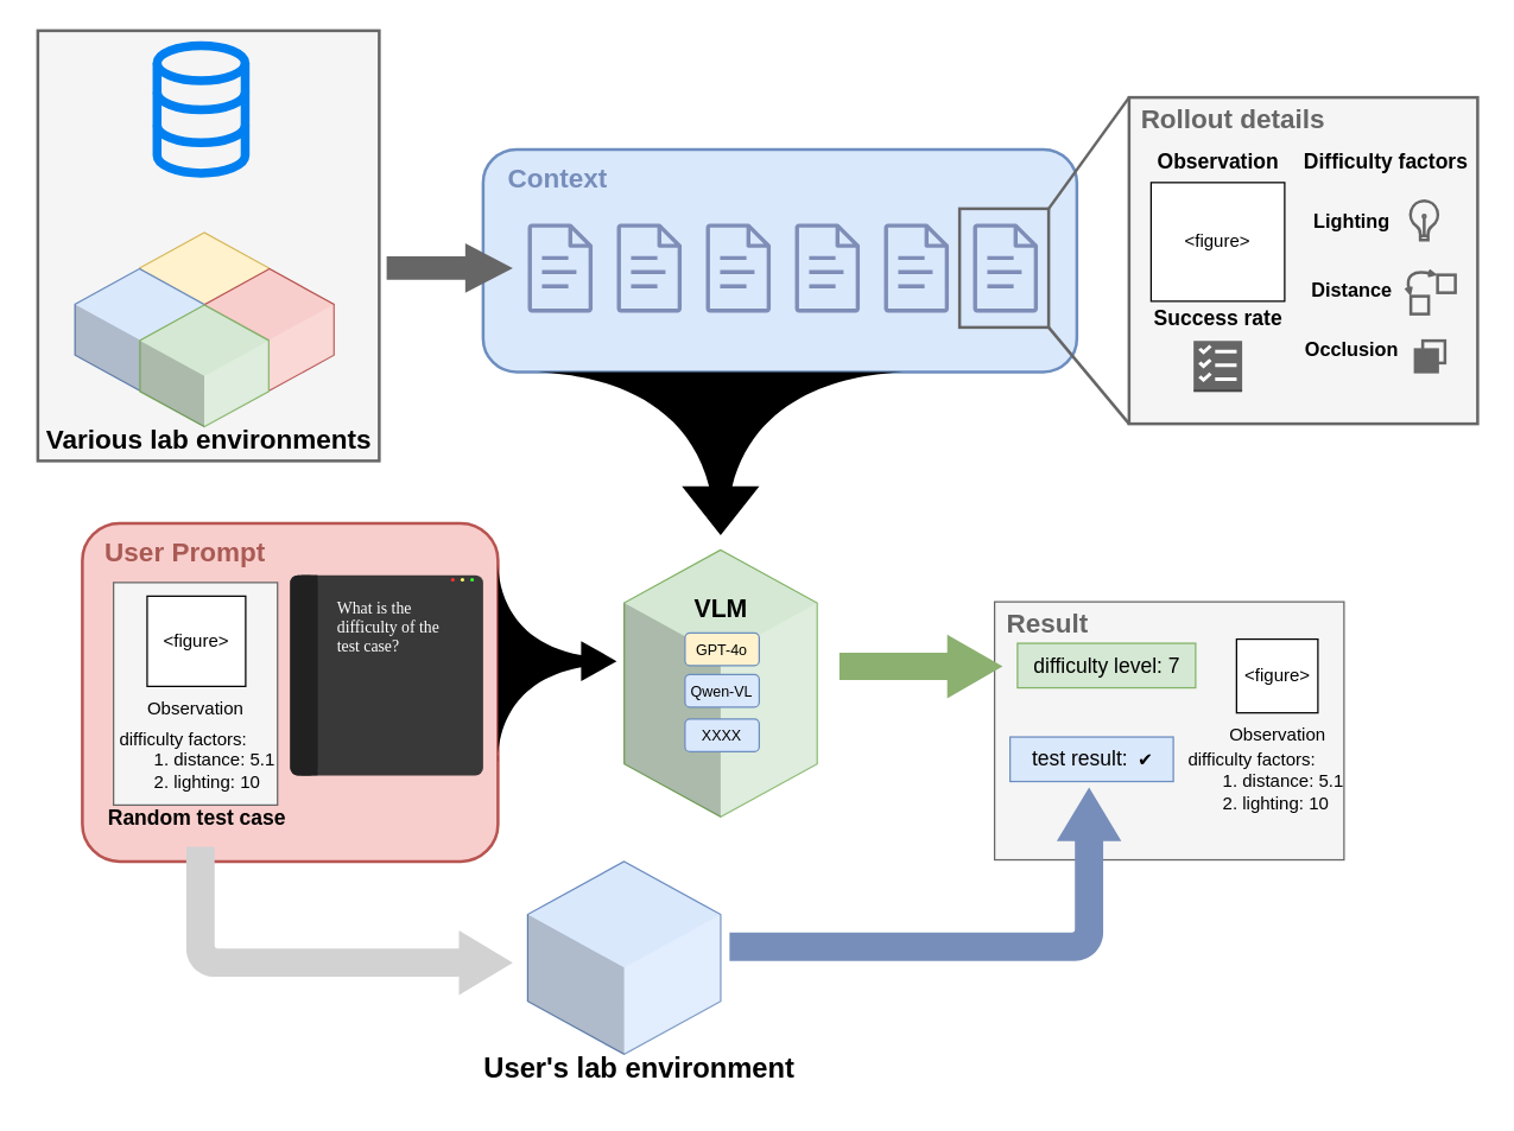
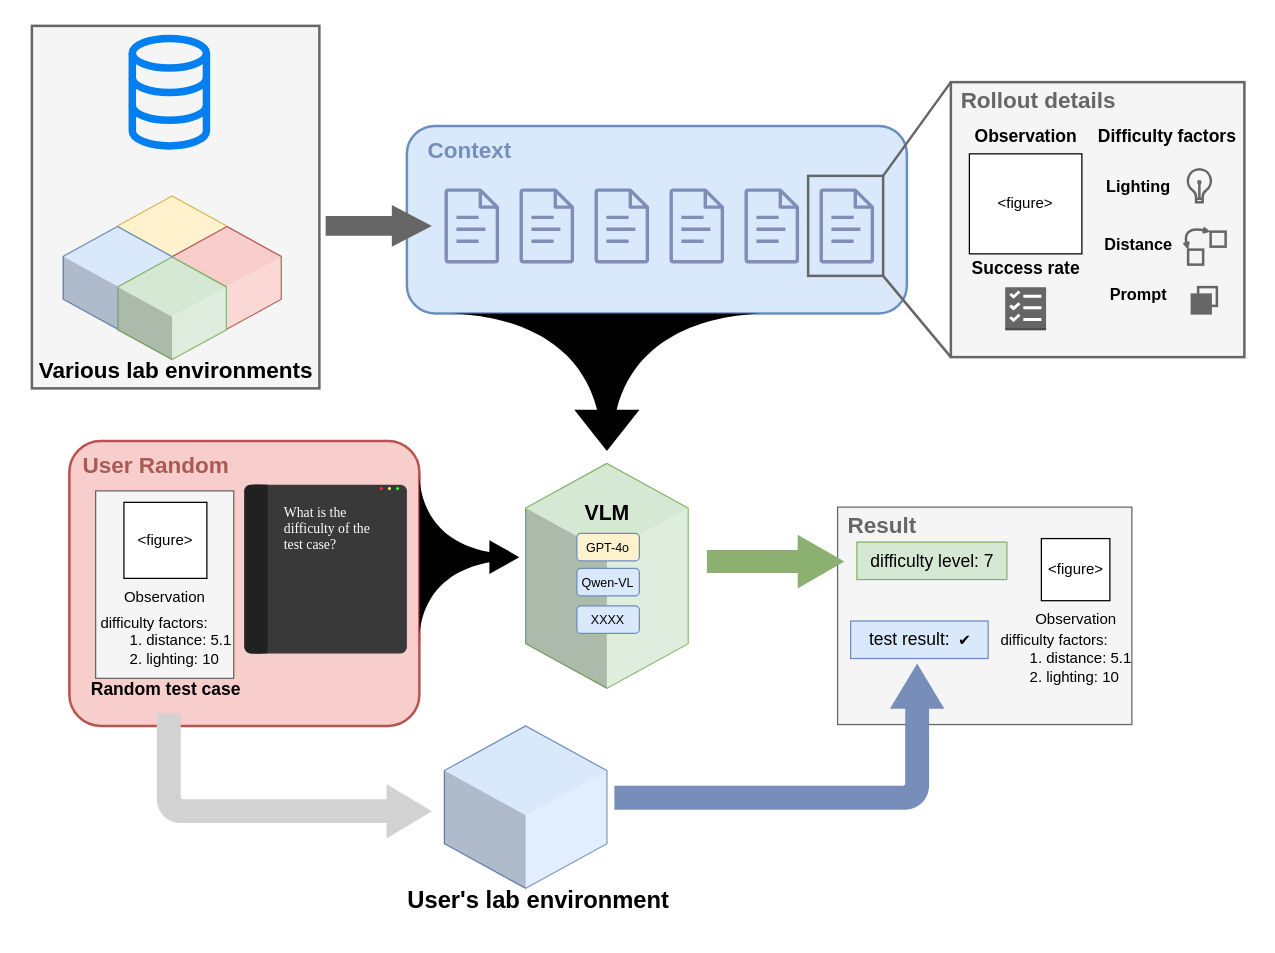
- <mxCell id="72" value="&lt;b&gt;Occlusion&lt;/b&gt;" style="text;html=1;align=center;verticalAlign=middle;resizable=0;points=[];autosize=1;strokeColor=none;fillColor=none;fontSize=13;" vertex="1" parent="1"><mxGeometry x="865" y="220" width="90" height="30" as="geometry" /></mxCell>
+ <mxCell id="72" value="&lt;b&gt;Prompt&lt;/b&gt;" style="text;html=1;align=center;verticalAlign=middle;resizable=0;points=[];autosize=1;strokeColor=none;fillColor=none;fontSize=13;" vertex="1" parent="1"><mxGeometry x="865" y="220" width="90" height="30" as="geometry" /></mxCell>
- <mxCell id="3" value="&lt;font style=&quot;font-size: 18px;&quot;&gt;&lt;b style=&quot;&quot;&gt;User Prompt&lt;/b&gt;&lt;/font&gt;" style="text;html=1;align=center;verticalAlign=middle;resizable=0;points=[];autosize=1;strokeColor=none;fillColor=none;fontColor=light-dark(#a95a54, #ededed);" parent="1" vertex="1"><mxGeometry x="59" y="352" width="130" height="40" as="geometry" /></mxCell>
+ <mxCell id="3" value="&lt;font style=&quot;font-size: 18px;&quot;&gt;&lt;b style=&quot;&quot;&gt;User Random&lt;/b&gt;&lt;/font&gt;" style="text;html=1;align=center;verticalAlign=middle;resizable=0;points=[];autosize=1;strokeColor=none;fillColor=none;fontColor=light-dark(#a95a54, #ededed);" parent="1" vertex="1"><mxGeometry x="59" y="352" width="130" height="40" as="geometry" /></mxCell>
